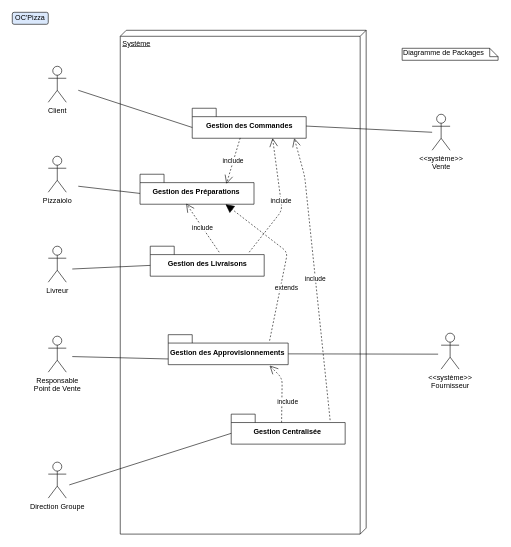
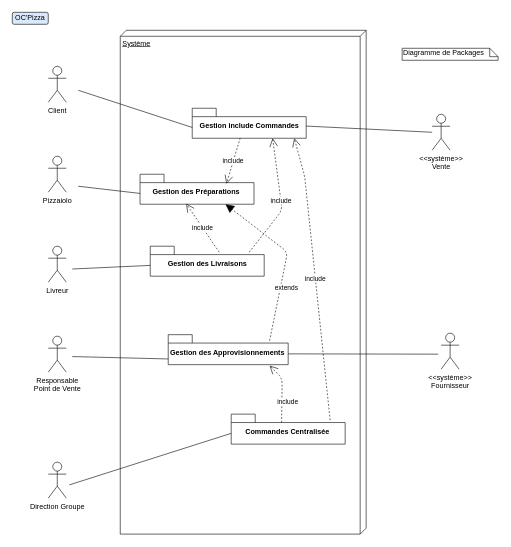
- <mxCell id="6" value="Gestion des Commandes" style="shape=folder;fontStyle=1;spacingTop=10;tabWidth=40;tabHeight=14;tabPosition=left;html=1;" parent="1" vertex="1"><mxGeometry x="320" y="180" width="190" height="50" as="geometry" /></mxCell>
+ <mxCell id="6" value="Gestion include Commandes" style="shape=folder;fontStyle=1;spacingTop=10;tabWidth=40;tabHeight=14;tabPosition=left;html=1;" parent="1" vertex="1"><mxGeometry x="320" y="180" width="190" height="50" as="geometry" /></mxCell>
- <mxCell id="13" value="Gestion Centralisée&amp;nbsp;" style="shape=folder;fontStyle=1;spacingTop=10;tabWidth=40;tabHeight=14;tabPosition=left;html=1;" parent="1" vertex="1"><mxGeometry x="385" y="690" width="190" height="50" as="geometry" /></mxCell>
+ <mxCell id="13" value="Commandes Centralisée&amp;nbsp;" style="shape=folder;fontStyle=1;spacingTop=10;tabWidth=40;tabHeight=14;tabPosition=left;html=1;" parent="1" vertex="1"><mxGeometry x="385" y="690" width="190" height="50" as="geometry" /></mxCell>
